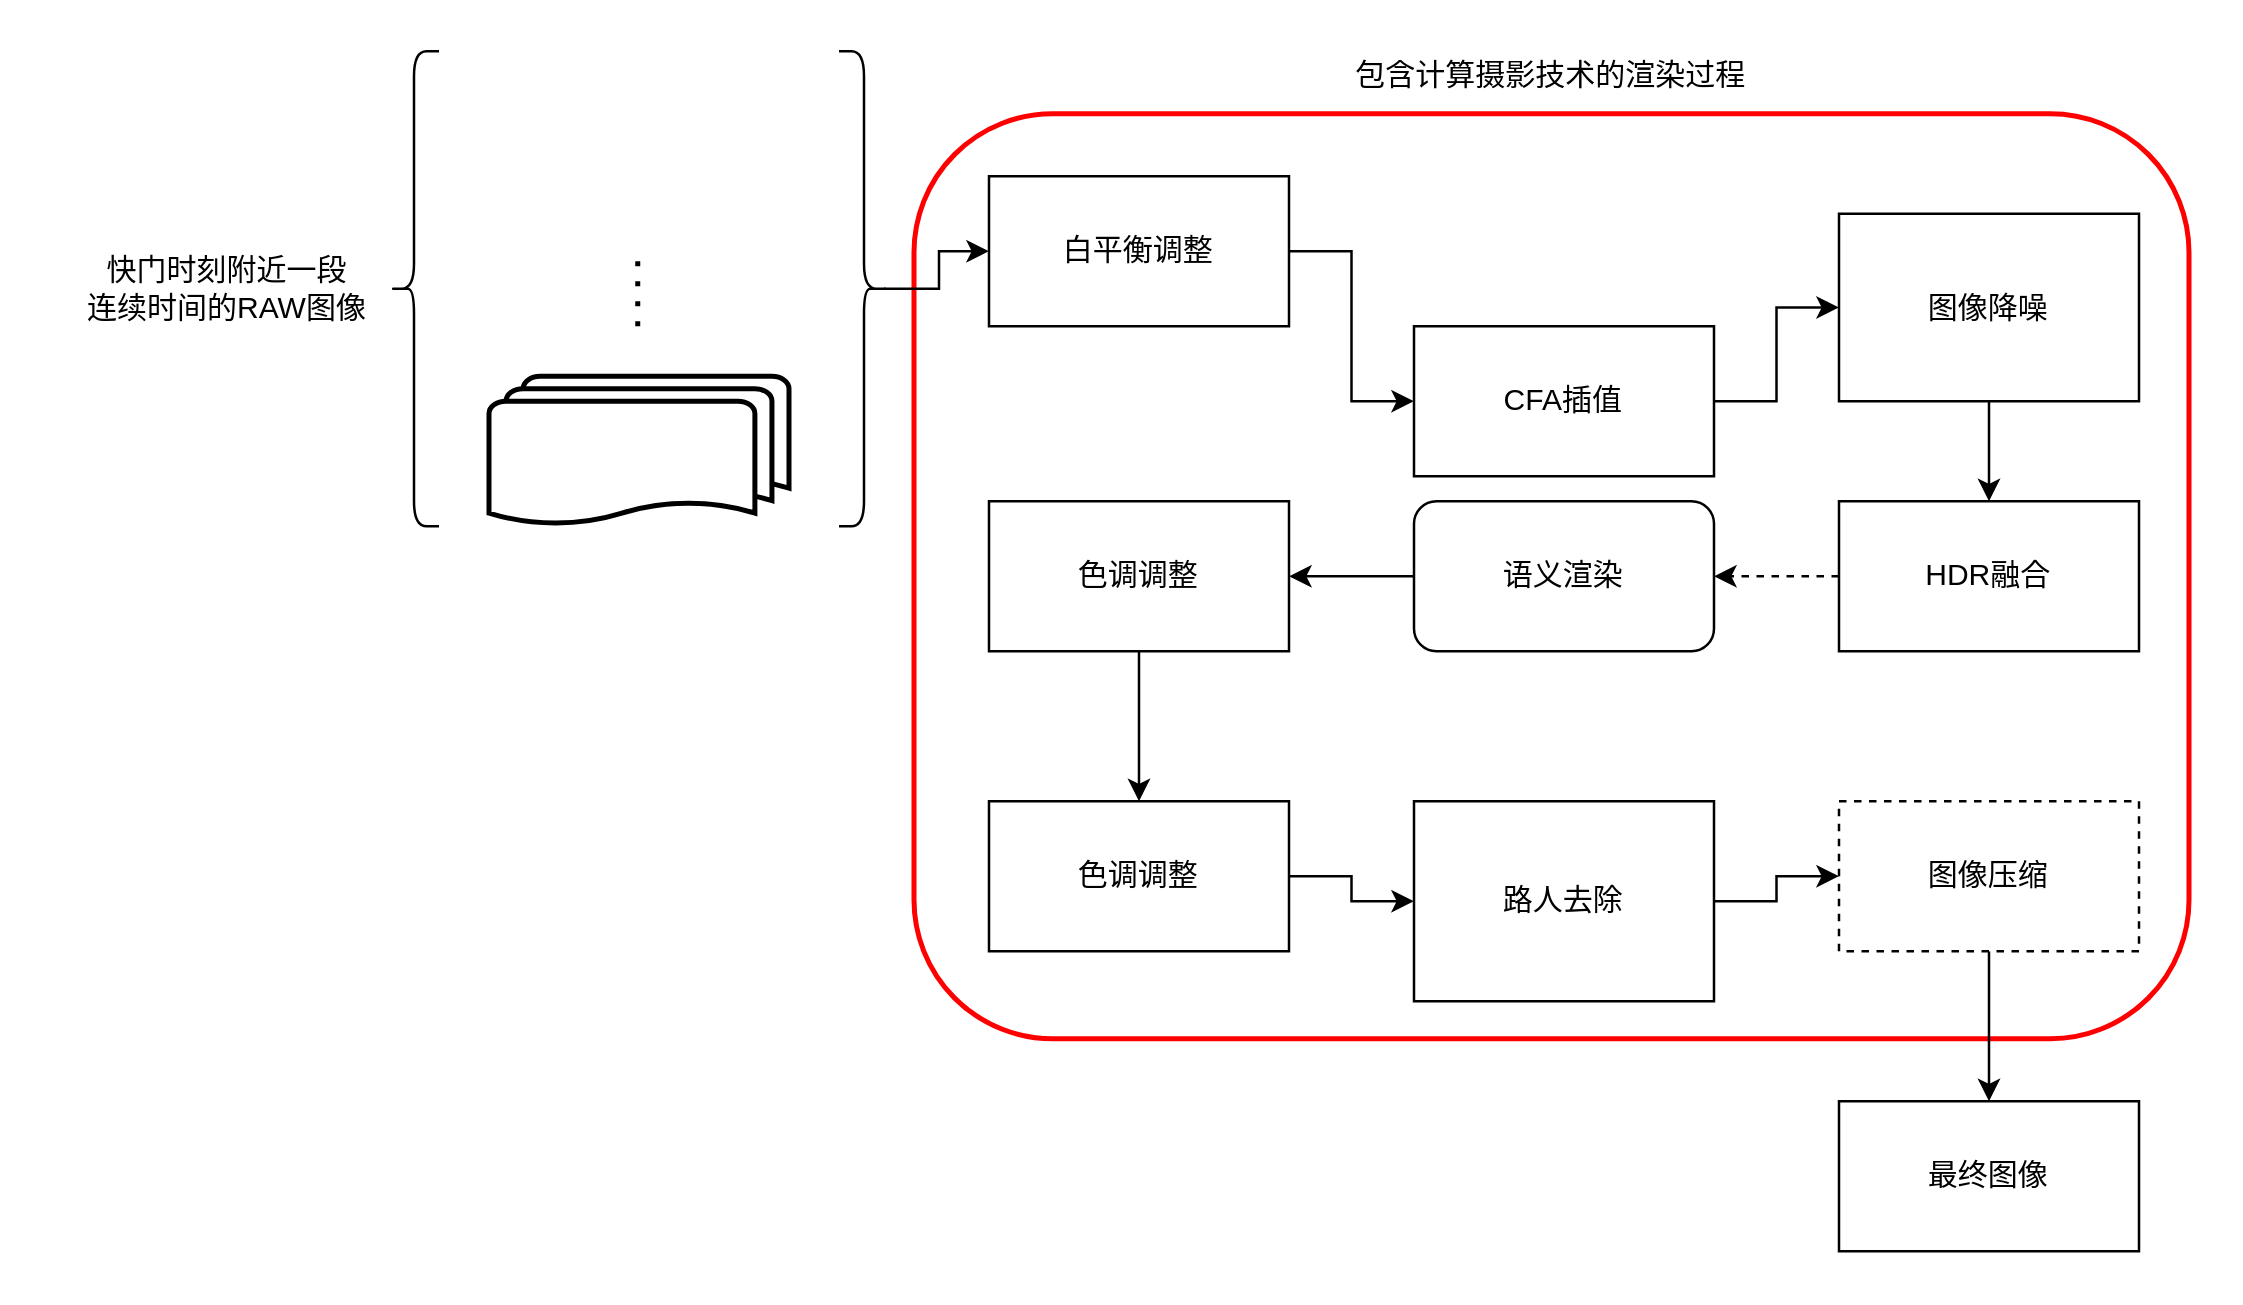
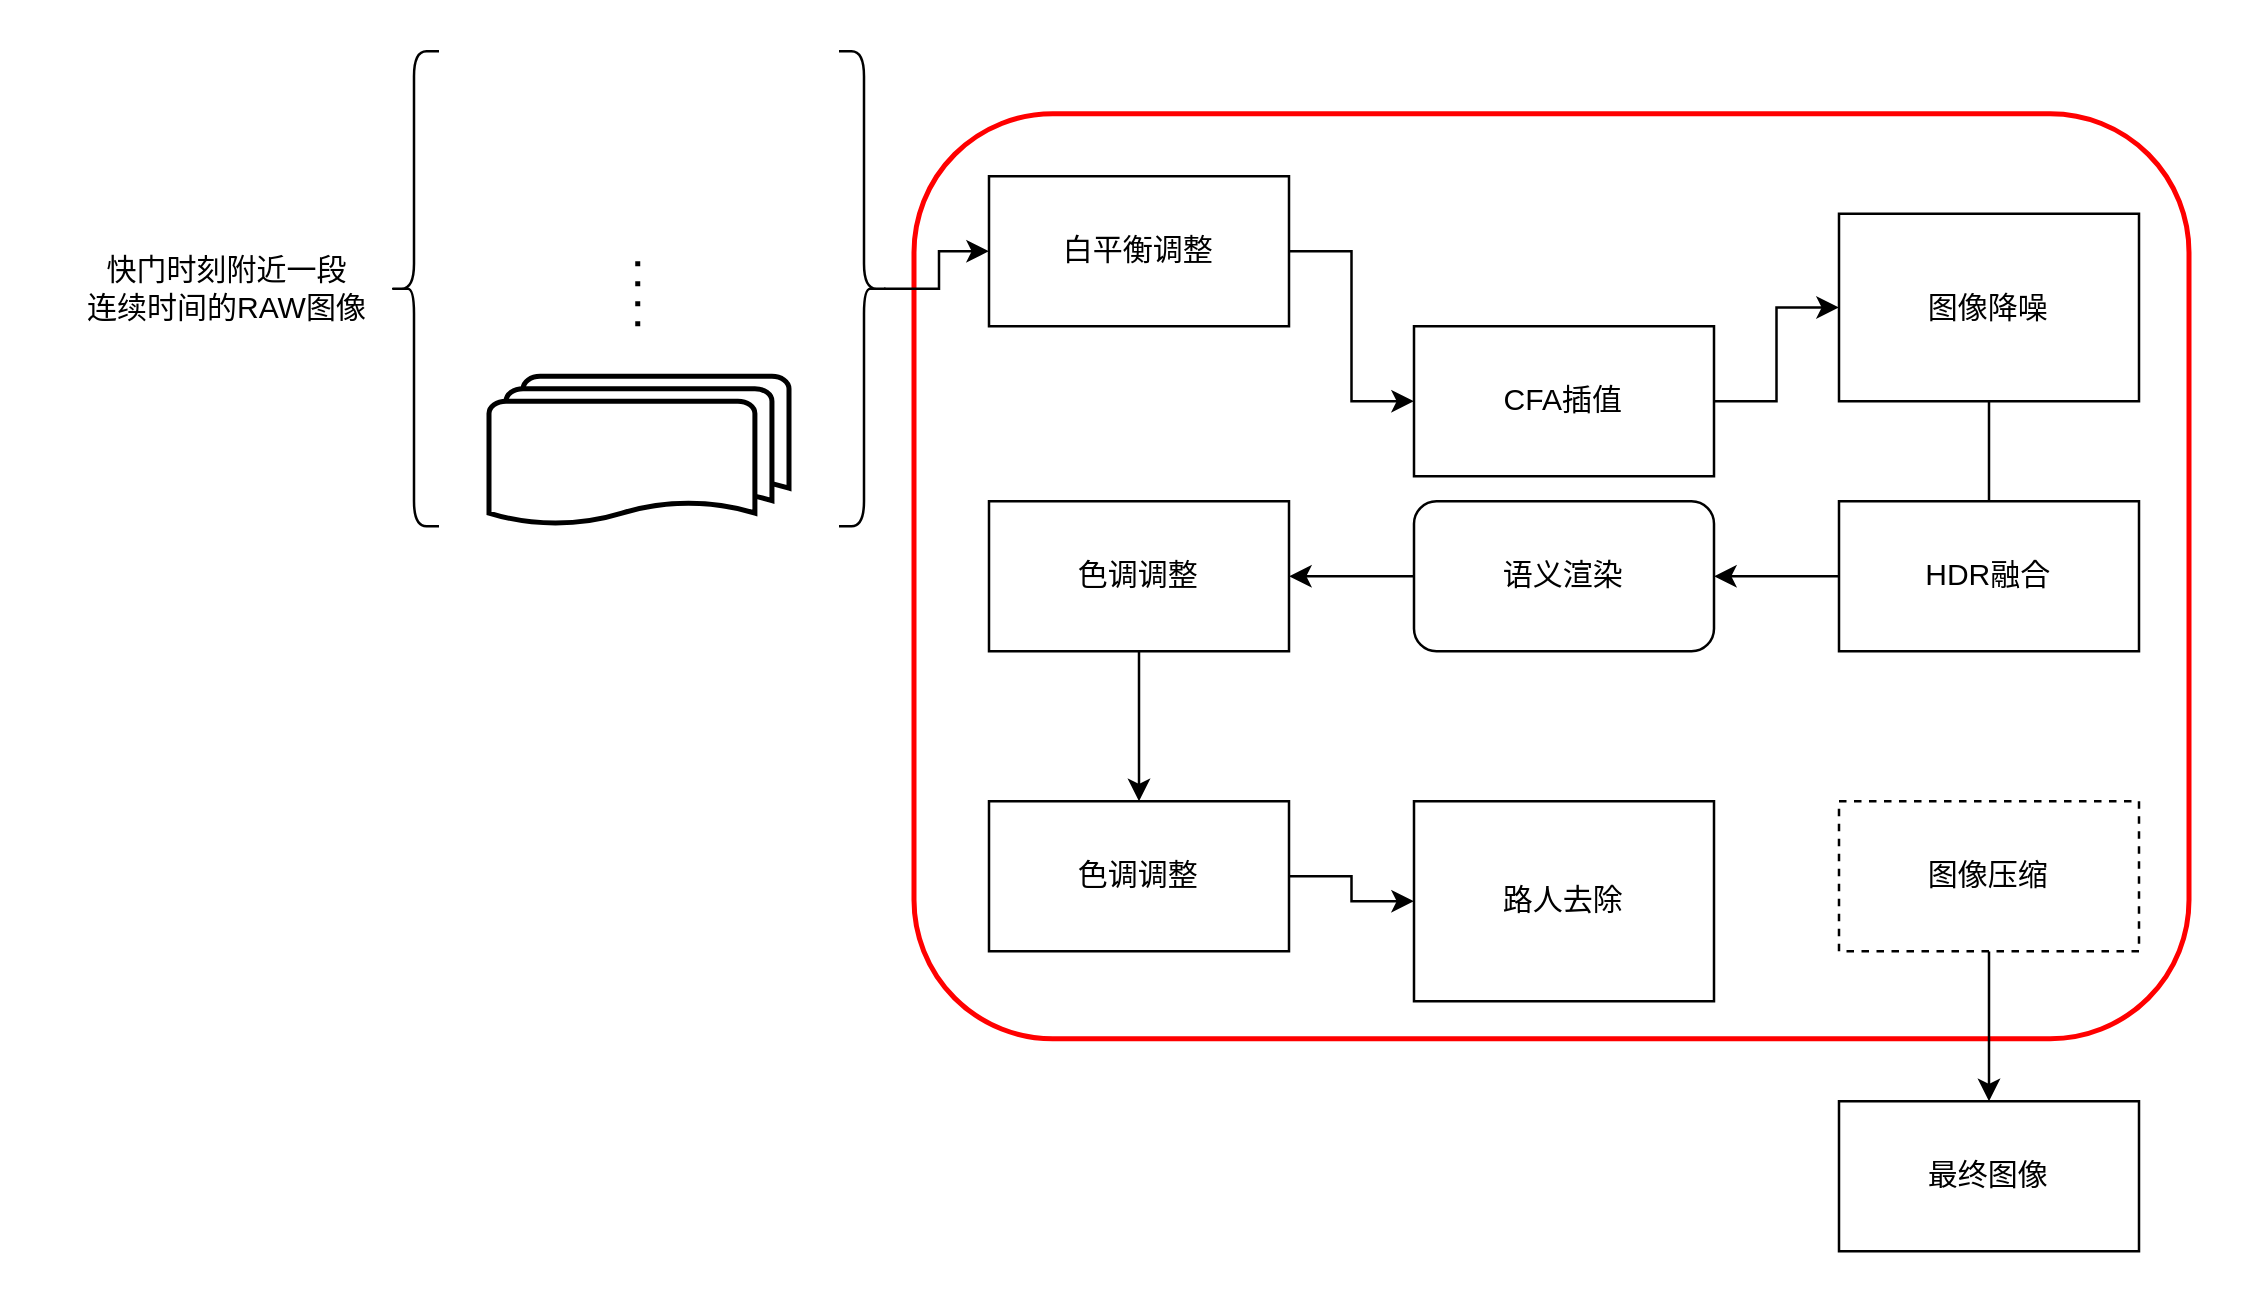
- <mxCell id="27" value="包含计算摄影技术的渲染过程" style="text;html=1;strokeColor=none;fillColor=none;align=center;verticalAlign=middle;whiteSpace=wrap;overflow=hidden;strokeWidth=2;" vertex="1" parent="1"><mxGeometry x="540" y="20" width="160" height="20" as="geometry" /></mxCell>
- <mxCell id="13" value="" style="edgeStyle=orthogonalEdgeStyle;rounded=0;orthogonalLoop=1;jettySize=auto;html=1;" edge="1" parent="1" source="14" target="16"><mxGeometry relative="1" as="geometry" /></mxCell>
+ <mxCell id="13" value="" style="edgeStyle=orthogonalEdgeStyle;rounded=0;orthogonalLoop=1;jettySize=auto;html=1;endArrow=none;" edge="1" parent="1" source="14" target="16"><mxGeometry relative="1" as="geometry" /></mxCell>
- <mxCell id="15" value="" style="edgeStyle=orthogonalEdgeStyle;rounded=0;orthogonalLoop=1;jettySize=auto;html=1;dashed=1;" edge="1" parent="1" source="16" target="18"><mxGeometry relative="1" as="geometry" /></mxCell>
+ <mxCell id="15" value="" style="edgeStyle=orthogonalEdgeStyle;rounded=0;orthogonalLoop=1;jettySize=auto;html=1;" edge="1" parent="1" source="16" target="18"><mxGeometry relative="1" as="geometry" /></mxCell>
- <mxCell id="23" value="" style="edgeStyle=orthogonalEdgeStyle;rounded=0;orthogonalLoop=1;jettySize=auto;html=1;" edge="1" parent="1" source="24" target="26"><mxGeometry relative="1" as="geometry" /></mxCell>
